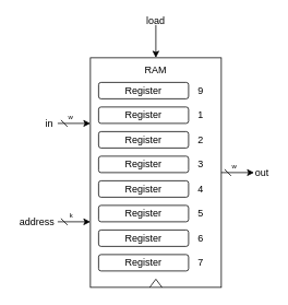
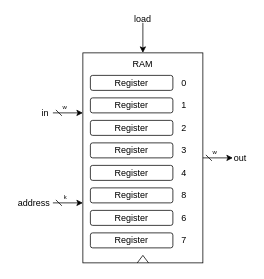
- <mxCell id="11" value="9" style="text;strokeColor=none;align=center;fillColor=none;html=1;verticalAlign=middle;whiteSpace=wrap;rounded=0;" vertex="1" parent="1"><mxGeometry x="240" y="105" width="10" height="10" as="geometry" /></mxCell>
+ <mxCell id="11" value="0" style="text;strokeColor=none;align=center;fillColor=none;html=1;verticalAlign=middle;whiteSpace=wrap;rounded=0;" vertex="1" parent="1"><mxGeometry x="240" y="105" width="10" height="10" as="geometry" /></mxCell>
- <mxCell id="16" value="5" style="text;strokeColor=none;align=center;fillColor=none;html=1;verticalAlign=middle;whiteSpace=wrap;rounded=0;" vertex="1" parent="1"><mxGeometry x="240" y="255" width="10" height="10" as="geometry" /></mxCell>
+ <mxCell id="16" value="8" style="text;strokeColor=none;align=center;fillColor=none;html=1;verticalAlign=middle;whiteSpace=wrap;rounded=0;" vertex="1" parent="1"><mxGeometry x="240" y="255" width="10" height="10" as="geometry" /></mxCell>
